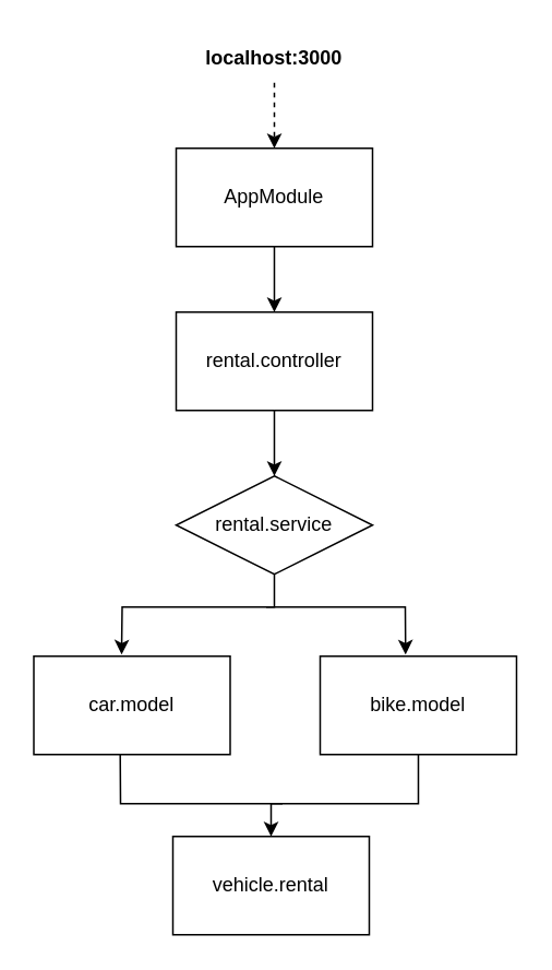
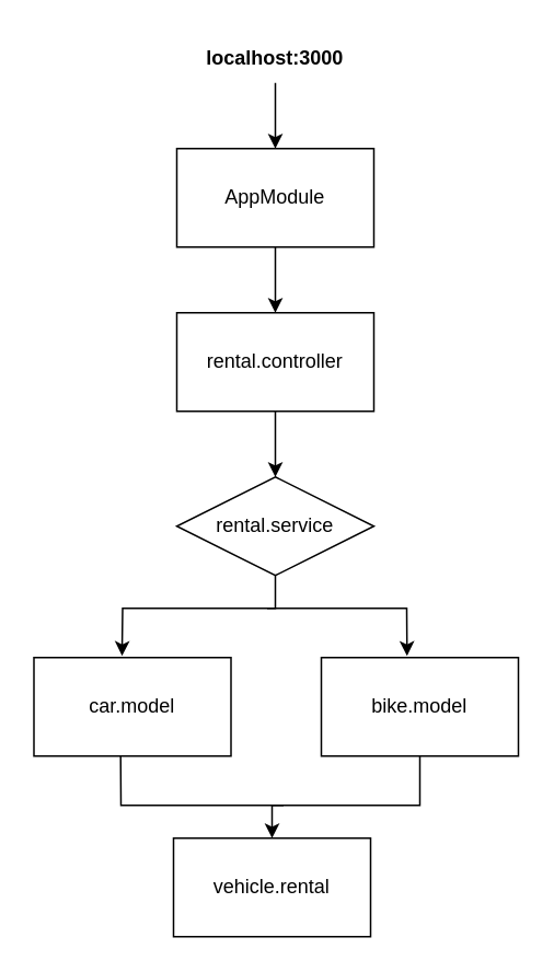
- <mxCell id="9" value="" style="endArrow=classic;html=1;rounded=0;exitX=0.5;exitY=1;exitDx=0;exitDy=0;entryX=0.5;entryY=0;entryDx=0;entryDy=0;dashed=1;" edge="1" parent="1" source="2" target="3"><mxGeometry width="50" height="50" relative="1" as="geometry"><mxPoint x="292" y="100" as="sourcePoint" /><mxPoint x="342" y="50" as="targetPoint" /></mxGeometry></mxCell>
+ <mxCell id="9" value="" style="endArrow=classic;html=1;rounded=0;exitX=0.5;exitY=1;exitDx=0;exitDy=0;entryX=0.5;entryY=0;entryDx=0;entryDy=0;" edge="1" parent="1" source="2" target="3"><mxGeometry width="50" height="50" relative="1" as="geometry"><mxPoint x="292" y="100" as="sourcePoint" /><mxPoint x="342" y="50" as="targetPoint" /></mxGeometry></mxCell>
